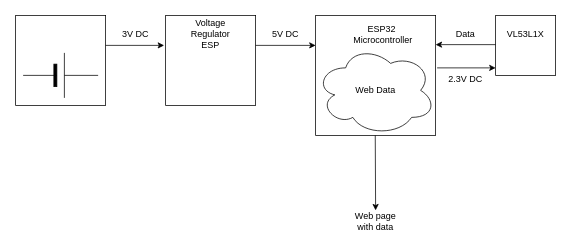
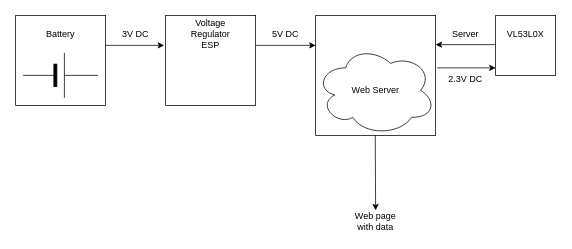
+ <mxCell id="3" value="Battery" style="text;html=1;align=center;verticalAlign=middle;whiteSpace=wrap;rounded=0;" vertex="1" parent="1"><mxGeometry x="50" y="30" width="60" height="30" as="geometry" /></mxCell>
- <mxCell id="8" value="ESP32&amp;nbsp;&lt;div&gt;Microcontroller&lt;/div&gt;" style="text;html=1;align=center;verticalAlign=middle;whiteSpace=wrap;rounded=0;" vertex="1" parent="1"><mxGeometry x="480" y="30" width="60" height="30" as="geometry" /></mxCell>
- <mxCell id="18" value="Data" style="text;html=1;align=center;verticalAlign=middle;whiteSpace=wrap;rounded=0;" vertex="1" parent="1"><mxGeometry x="590" y="30" width="60" height="30" as="geometry" /></mxCell>
+ <mxCell id="18" value="Server" style="text;html=1;align=center;verticalAlign=middle;whiteSpace=wrap;rounded=0;" vertex="1" parent="1"><mxGeometry x="590" y="30" width="60" height="30" as="geometry" /></mxCell>
- <mxCell id="19" value="VL53L1X" style="text;html=1;align=center;verticalAlign=middle;whiteSpace=wrap;rounded=0;" vertex="1" parent="1"><mxGeometry x="670" y="30" width="60" height="30" as="geometry" /></mxCell>
+ <mxCell id="19" value="VL53L0X" style="text;html=1;align=center;verticalAlign=middle;whiteSpace=wrap;rounded=0;" vertex="1" parent="1"><mxGeometry x="670" y="30" width="60" height="30" as="geometry" /></mxCell>
- <mxCell id="10" value="Web Data" style="ellipse;shape=cloud;whiteSpace=wrap;html=1;" vertex="1" parent="1"><mxGeometry x="420" y="60" width="160" height="120" as="geometry" /></mxCell>
+ <mxCell id="10" value="Web Server" style="ellipse;shape=cloud;whiteSpace=wrap;html=1;" vertex="1" parent="1"><mxGeometry x="420" y="60" width="160" height="120" as="geometry" /></mxCell>
